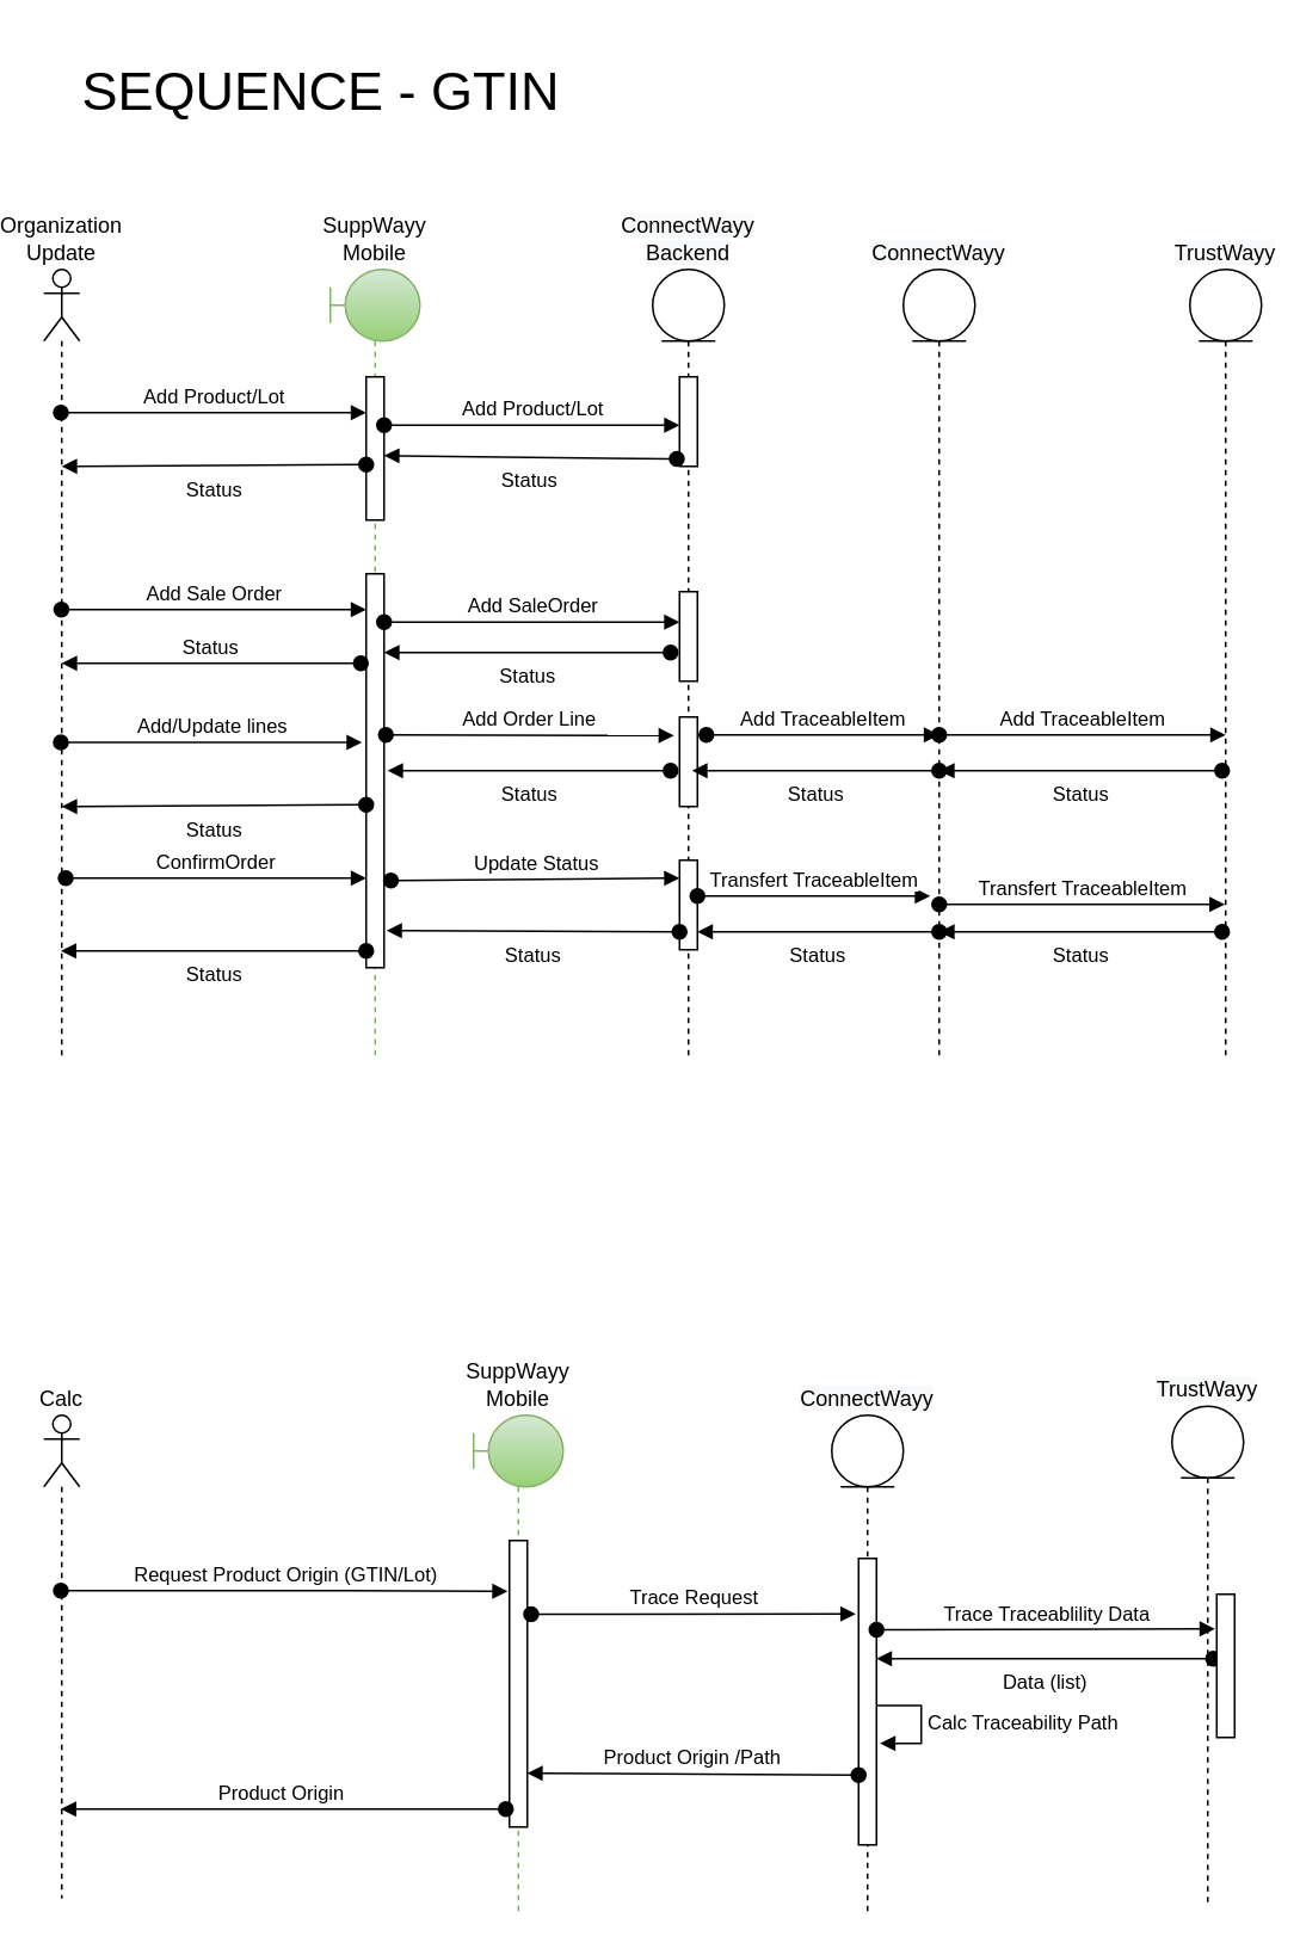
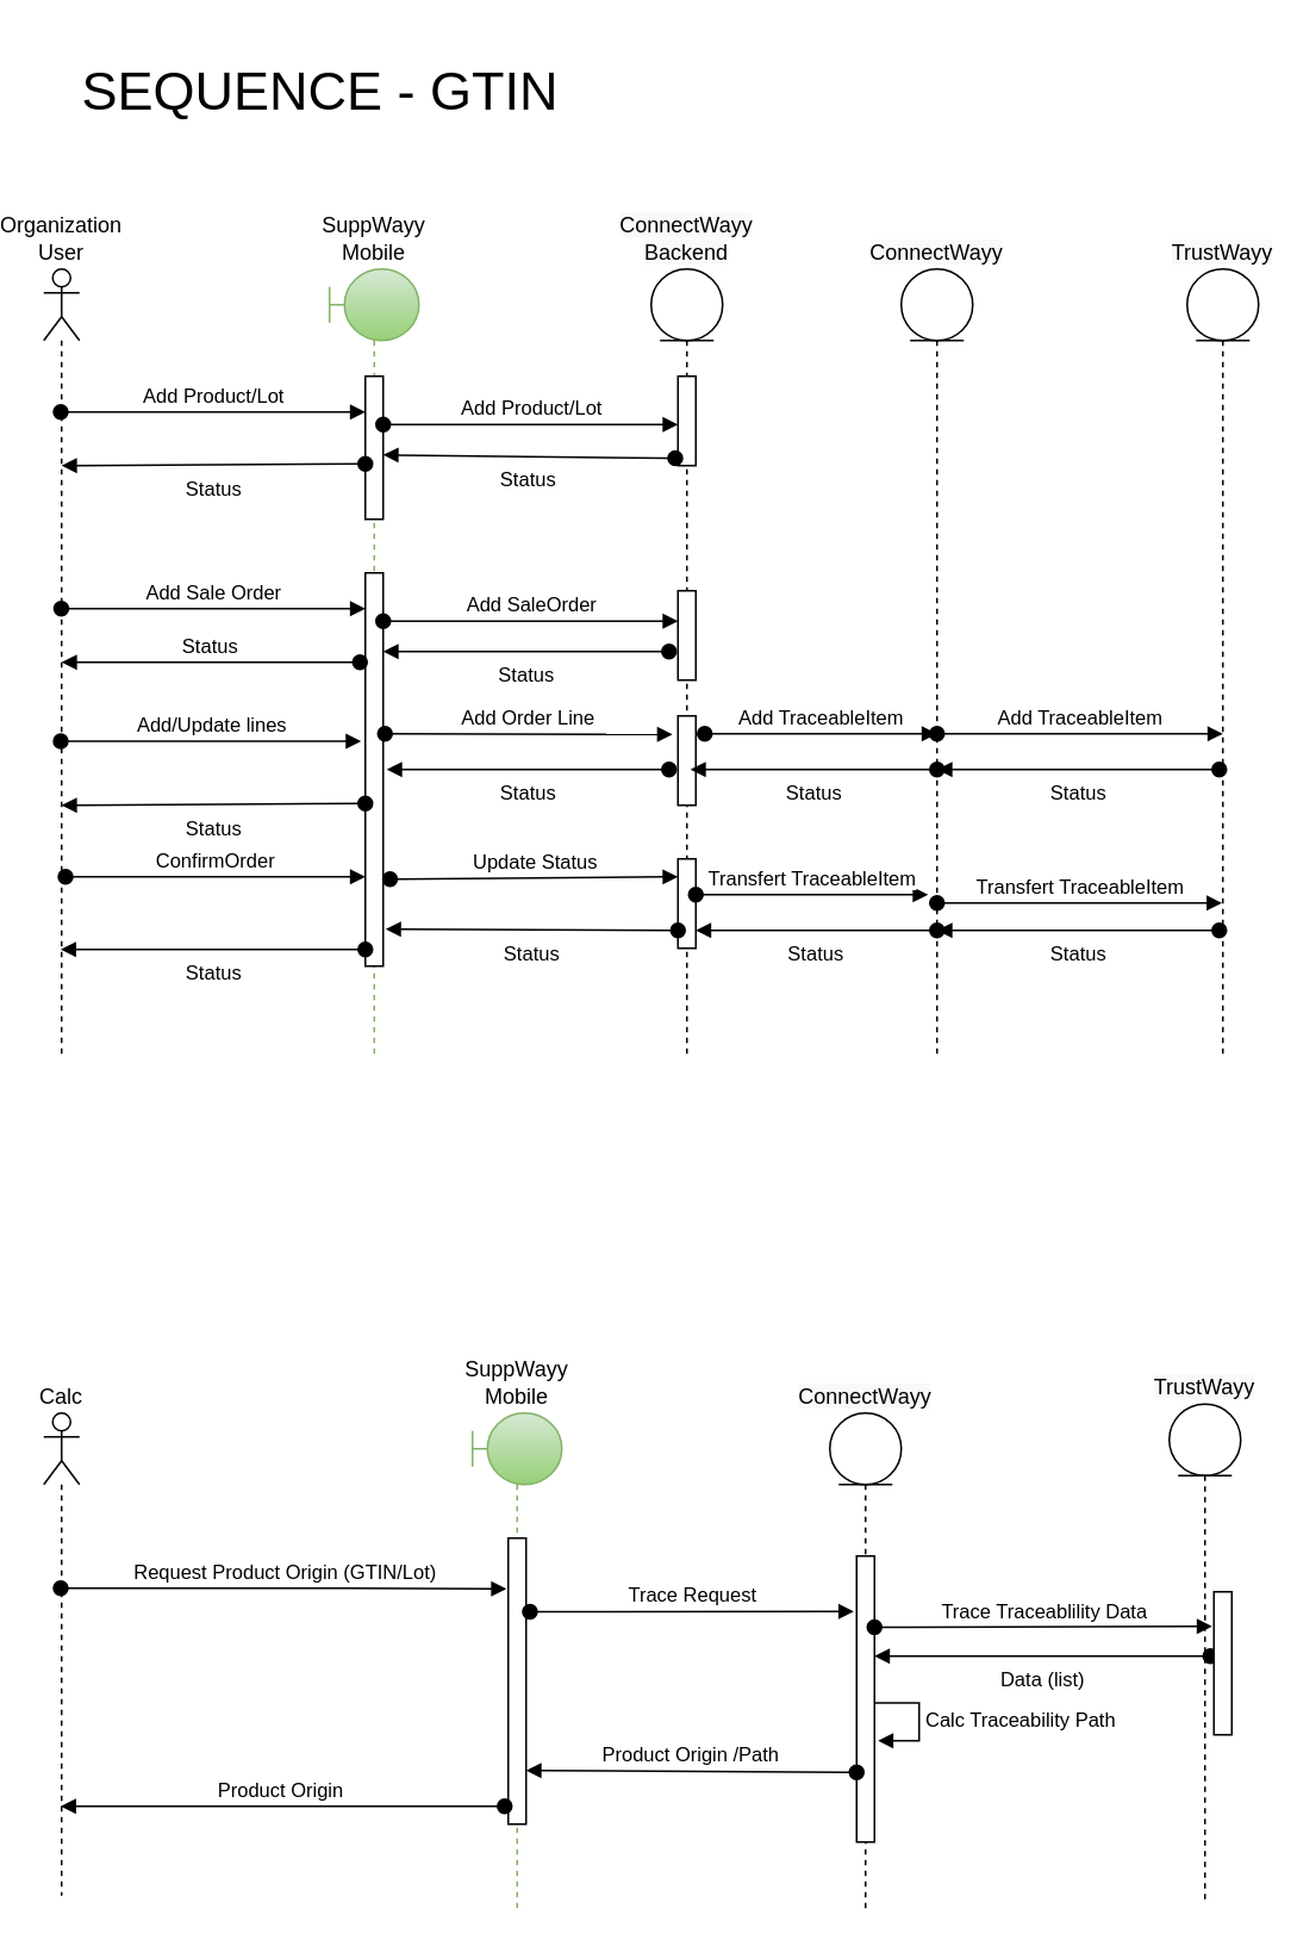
- <mxCell id="2" value="Organization Update" style="shape=umlLifeline;participant=umlActor;perimeter=lifelinePerimeter;whiteSpace=wrap;html=1;container=1;collapsible=0;recursiveResize=0;verticalAlign=bottom;spacingTop=36;outlineConnect=0;labelPosition=center;verticalLabelPosition=top;align=center;" parent="1" vertex="1"><mxGeometry x="20" y="150" width="20" height="440" as="geometry" /></mxCell>
+ <mxCell id="2" value="Organization User" style="shape=umlLifeline;participant=umlActor;perimeter=lifelinePerimeter;whiteSpace=wrap;html=1;container=1;collapsible=0;recursiveResize=0;verticalAlign=bottom;spacingTop=36;outlineConnect=0;labelPosition=center;verticalLabelPosition=top;align=center;" parent="1" vertex="1"><mxGeometry x="20" y="150" width="20" height="440" as="geometry" /></mxCell>
